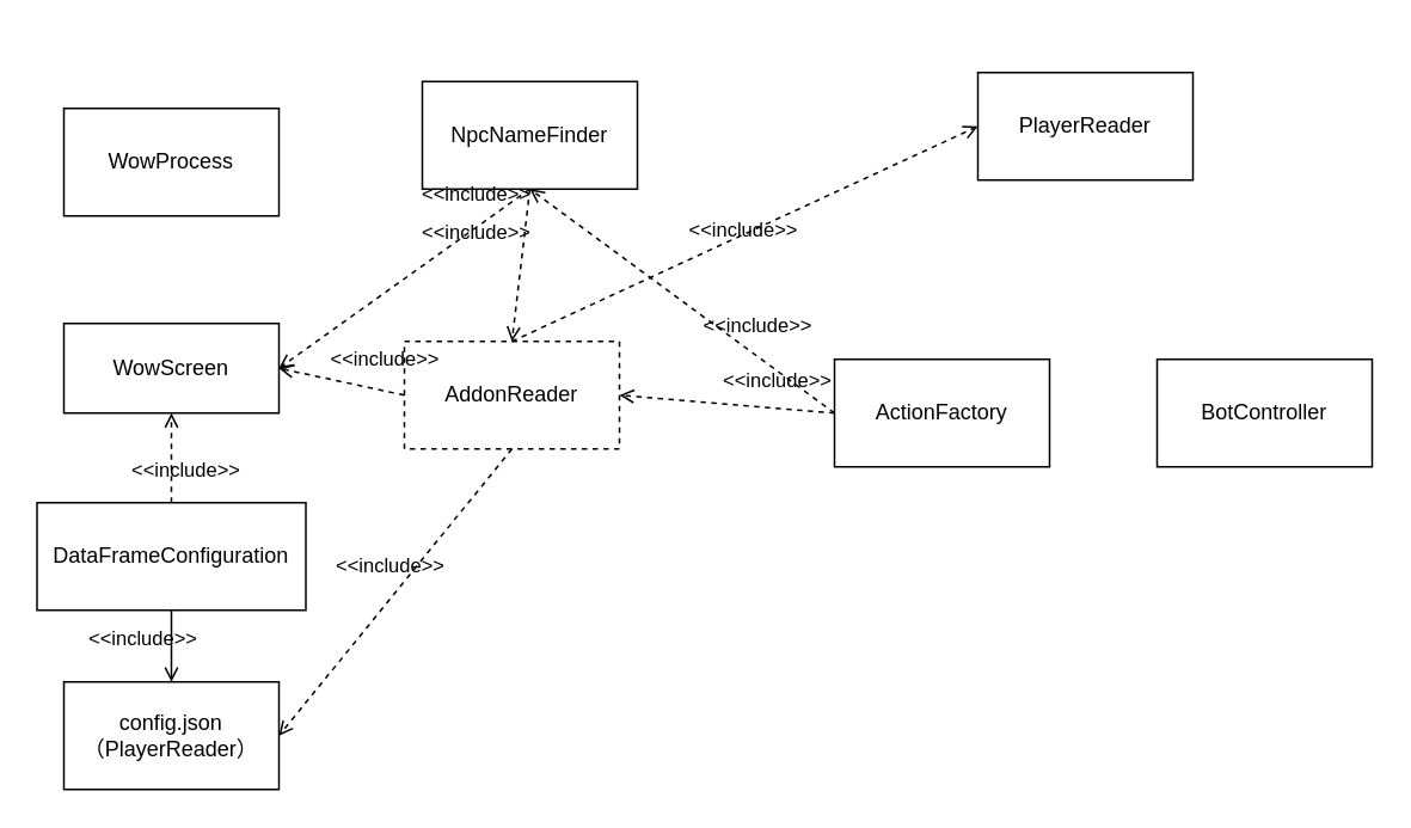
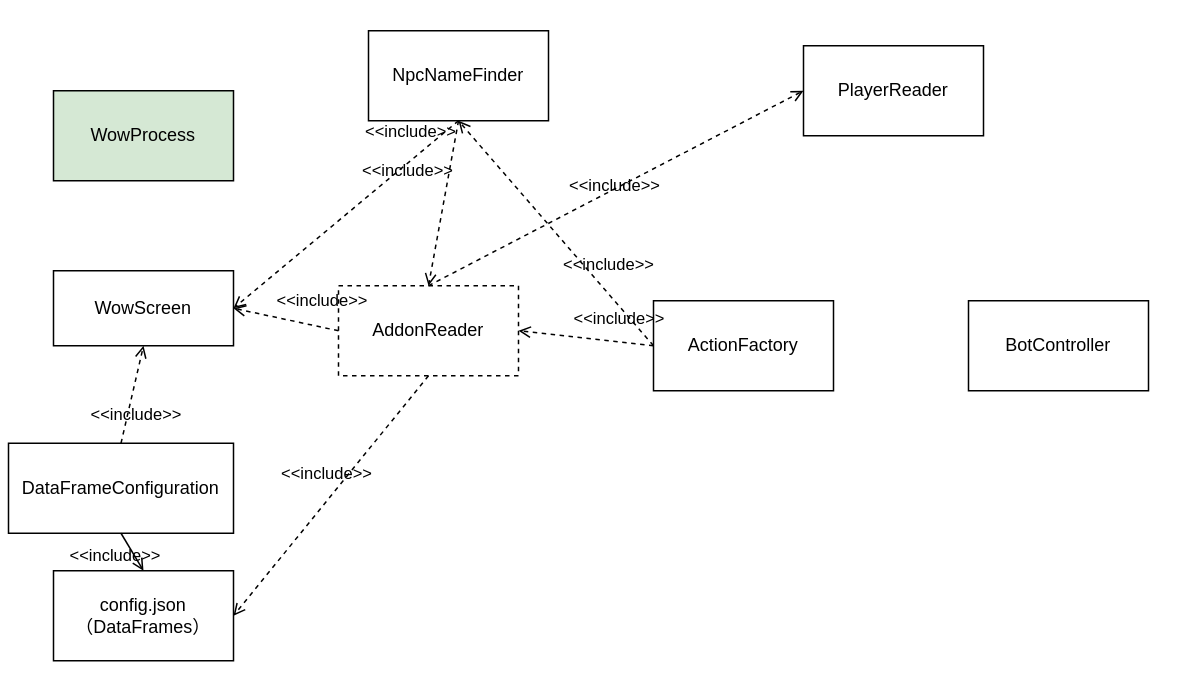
- <mxCell id="15" value="PlayerReader" style="rounded=0;whiteSpace=wrap;html=1;" vertex="1" parent="1"><mxGeometry x="545" y="40" width="120" height="60" as="geometry" /></mxCell>
+ <mxCell id="15" value="PlayerReader" style="rounded=0;whiteSpace=wrap;html=1;" vertex="1" parent="1"><mxGeometry x="535" y="30" width="120" height="60" as="geometry" /></mxCell>
- <mxCell id="5" value="NpcNameFinder" style="rounded=0;whiteSpace=wrap;html=1;" vertex="1" parent="1"><mxGeometry x="235" y="45" width="120" height="60" as="geometry" /></mxCell>
+ <mxCell id="5" value="NpcNameFinder" style="rounded=0;whiteSpace=wrap;html=1;" vertex="1" parent="1"><mxGeometry x="245" y="20" width="120" height="60" as="geometry" /></mxCell>
- <mxCell id="3" value="WowProcess" style="rounded=0;whiteSpace=wrap;html=1;" vertex="1" parent="1"><mxGeometry x="35" y="60" width="120" height="60" as="geometry" /></mxCell>
+ <mxCell id="3" value="WowProcess" style="rounded=0;whiteSpace=wrap;html=1;fillColor=#d5e8d4;" vertex="1" parent="1"><mxGeometry x="35" y="60" width="120" height="60" as="geometry" /></mxCell>
- <mxCell id="17" value="ActionFactory" style="rounded=0;whiteSpace=wrap;html=1;" vertex="1" parent="1"><mxGeometry x="465" y="200" width="120" height="60" as="geometry" /></mxCell>
+ <mxCell id="17" value="ActionFactory" style="rounded=0;whiteSpace=wrap;html=1;" vertex="1" parent="1"><mxGeometry x="435" y="200" width="120" height="60" as="geometry" /></mxCell>
- <mxCell id="6" value="DataFrameConfiguration" style="rounded=0;whiteSpace=wrap;html=1;" vertex="1" parent="1"><mxGeometry x="20" y="280" width="150" height="60" as="geometry" /></mxCell>
+ <mxCell id="6" value="DataFrameConfiguration" style="rounded=0;whiteSpace=wrap;html=1;" vertex="1" parent="1"><mxGeometry x="5" y="295" width="150" height="60" as="geometry" /></mxCell>
- <mxCell id="8" value="config.json&lt;br&gt;（PlayerReader）" style="rounded=0;whiteSpace=wrap;html=1;" vertex="1" parent="1"><mxGeometry x="35" y="380" width="120" height="60" as="geometry" /></mxCell>
+ <mxCell id="8" value="config.json&lt;br&gt;（DataFrames）" style="rounded=0;whiteSpace=wrap;html=1;" vertex="1" parent="1"><mxGeometry x="35" y="380" width="120" height="60" as="geometry" /></mxCell>
